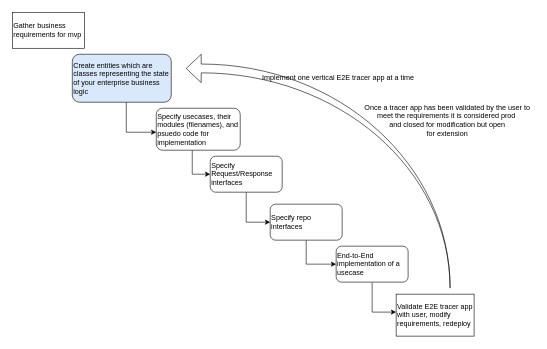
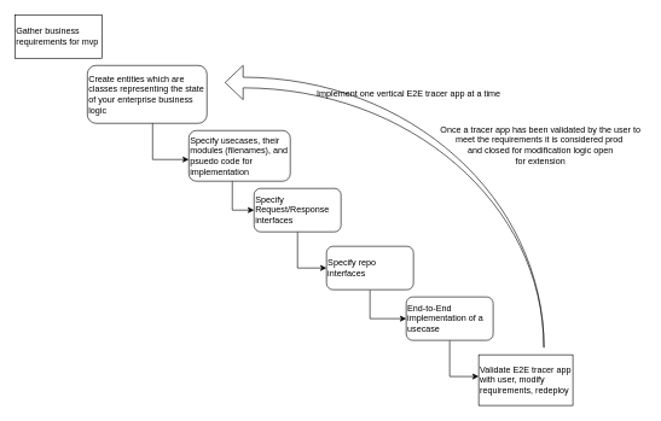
- <mxCell id="3" value="Create entities which are classes representing the state of your enterprise business logic&amp;nbsp;" style="rounded=1;whiteSpace=wrap;html=1;align=left;fillColor=#dae8fc;" parent="1" vertex="1"><mxGeometry x="120" y="90" width="165" height="80" as="geometry" /></mxCell>
+ <mxCell id="3" value="Create entities which are classes representing the state of your enterprise business logic&amp;nbsp;" style="rounded=1;whiteSpace=wrap;html=1;align=left;" parent="1" vertex="1"><mxGeometry x="120" y="90" width="165" height="80" as="geometry" /></mxCell>
- <mxCell id="16" value="&lt;span style=&quot;text-align: left&quot;&gt;Once a tracer app has been validated by the user to&lt;/span&gt;&lt;br style=&quot;text-align: left&quot;&gt;&lt;span style=&quot;text-align: left&quot;&gt;meet the requirements it is considered prod&amp;nbsp;&lt;/span&gt;&lt;br style=&quot;text-align: left&quot;&gt;&lt;span style=&quot;text-align: left&quot;&gt;and closed for modification but open&lt;/span&gt;&lt;br style=&quot;text-align: left&quot;&gt;&lt;span style=&quot;text-align: left&quot;&gt;for extension&lt;/span&gt;" style="text;html=1;align=center;verticalAlign=middle;resizable=0;points=[];autosize=1;" parent="1" vertex="1"><mxGeometry x="600" y="170" width="290" height="60" as="geometry" /></mxCell>
+ <mxCell id="16" value="&lt;span style=&quot;text-align: left&quot;&gt;Once a tracer app has been validated by the user to&lt;/span&gt;&lt;br style=&quot;text-align: left&quot;&gt;&lt;span style=&quot;text-align: left&quot;&gt;meet the requirements it is considered prod&amp;nbsp;&lt;/span&gt;&lt;br style=&quot;text-align: left&quot;&gt;&lt;span style=&quot;text-align: left&quot;&gt;and closed for modification logic open&lt;/span&gt;&lt;br style=&quot;text-align: left&quot;&gt;&lt;span style=&quot;text-align: left&quot;&gt;for extension&lt;/span&gt;" style="text;html=1;align=center;verticalAlign=middle;resizable=0;points=[];autosize=1;" parent="1" vertex="1"><mxGeometry x="600" y="170" width="290" height="60" as="geometry" /></mxCell>
